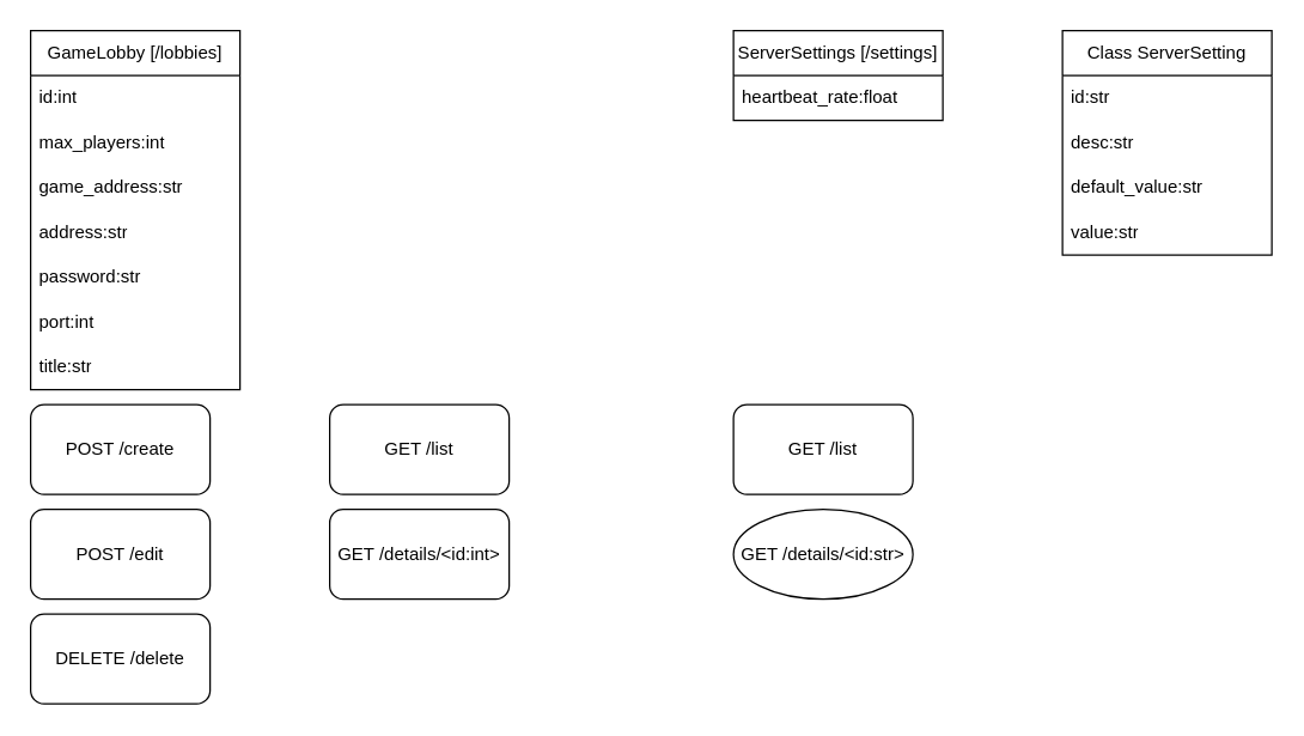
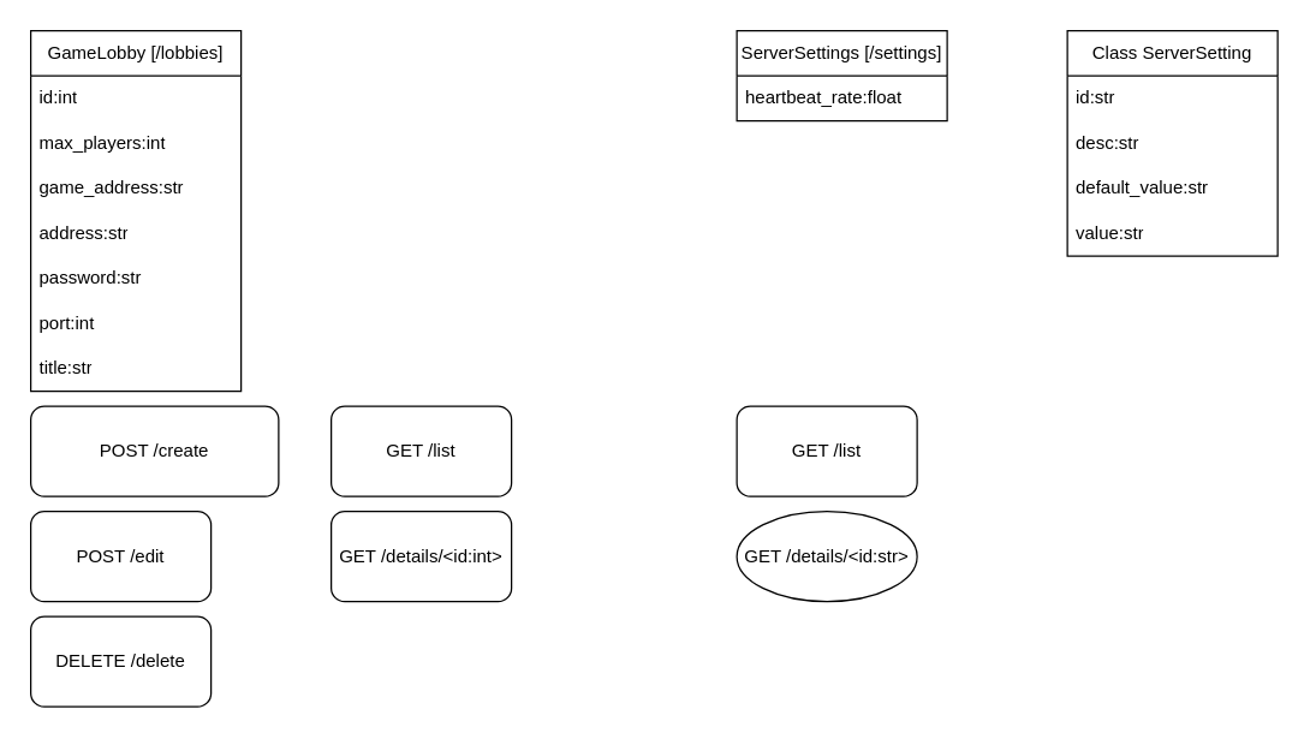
- <mxCell id="10" value="POST /create" style="rounded=1;whiteSpace=wrap;html=1;" vertex="1" parent="1"><mxGeometry x="20" y="270" width="120" height="60" as="geometry" /></mxCell>
+ <mxCell id="10" value="POST /create" style="rounded=1;whiteSpace=wrap;html=1;" vertex="1" parent="1"><mxGeometry x="20" y="270" width="165" height="60" as="geometry" /></mxCell>
